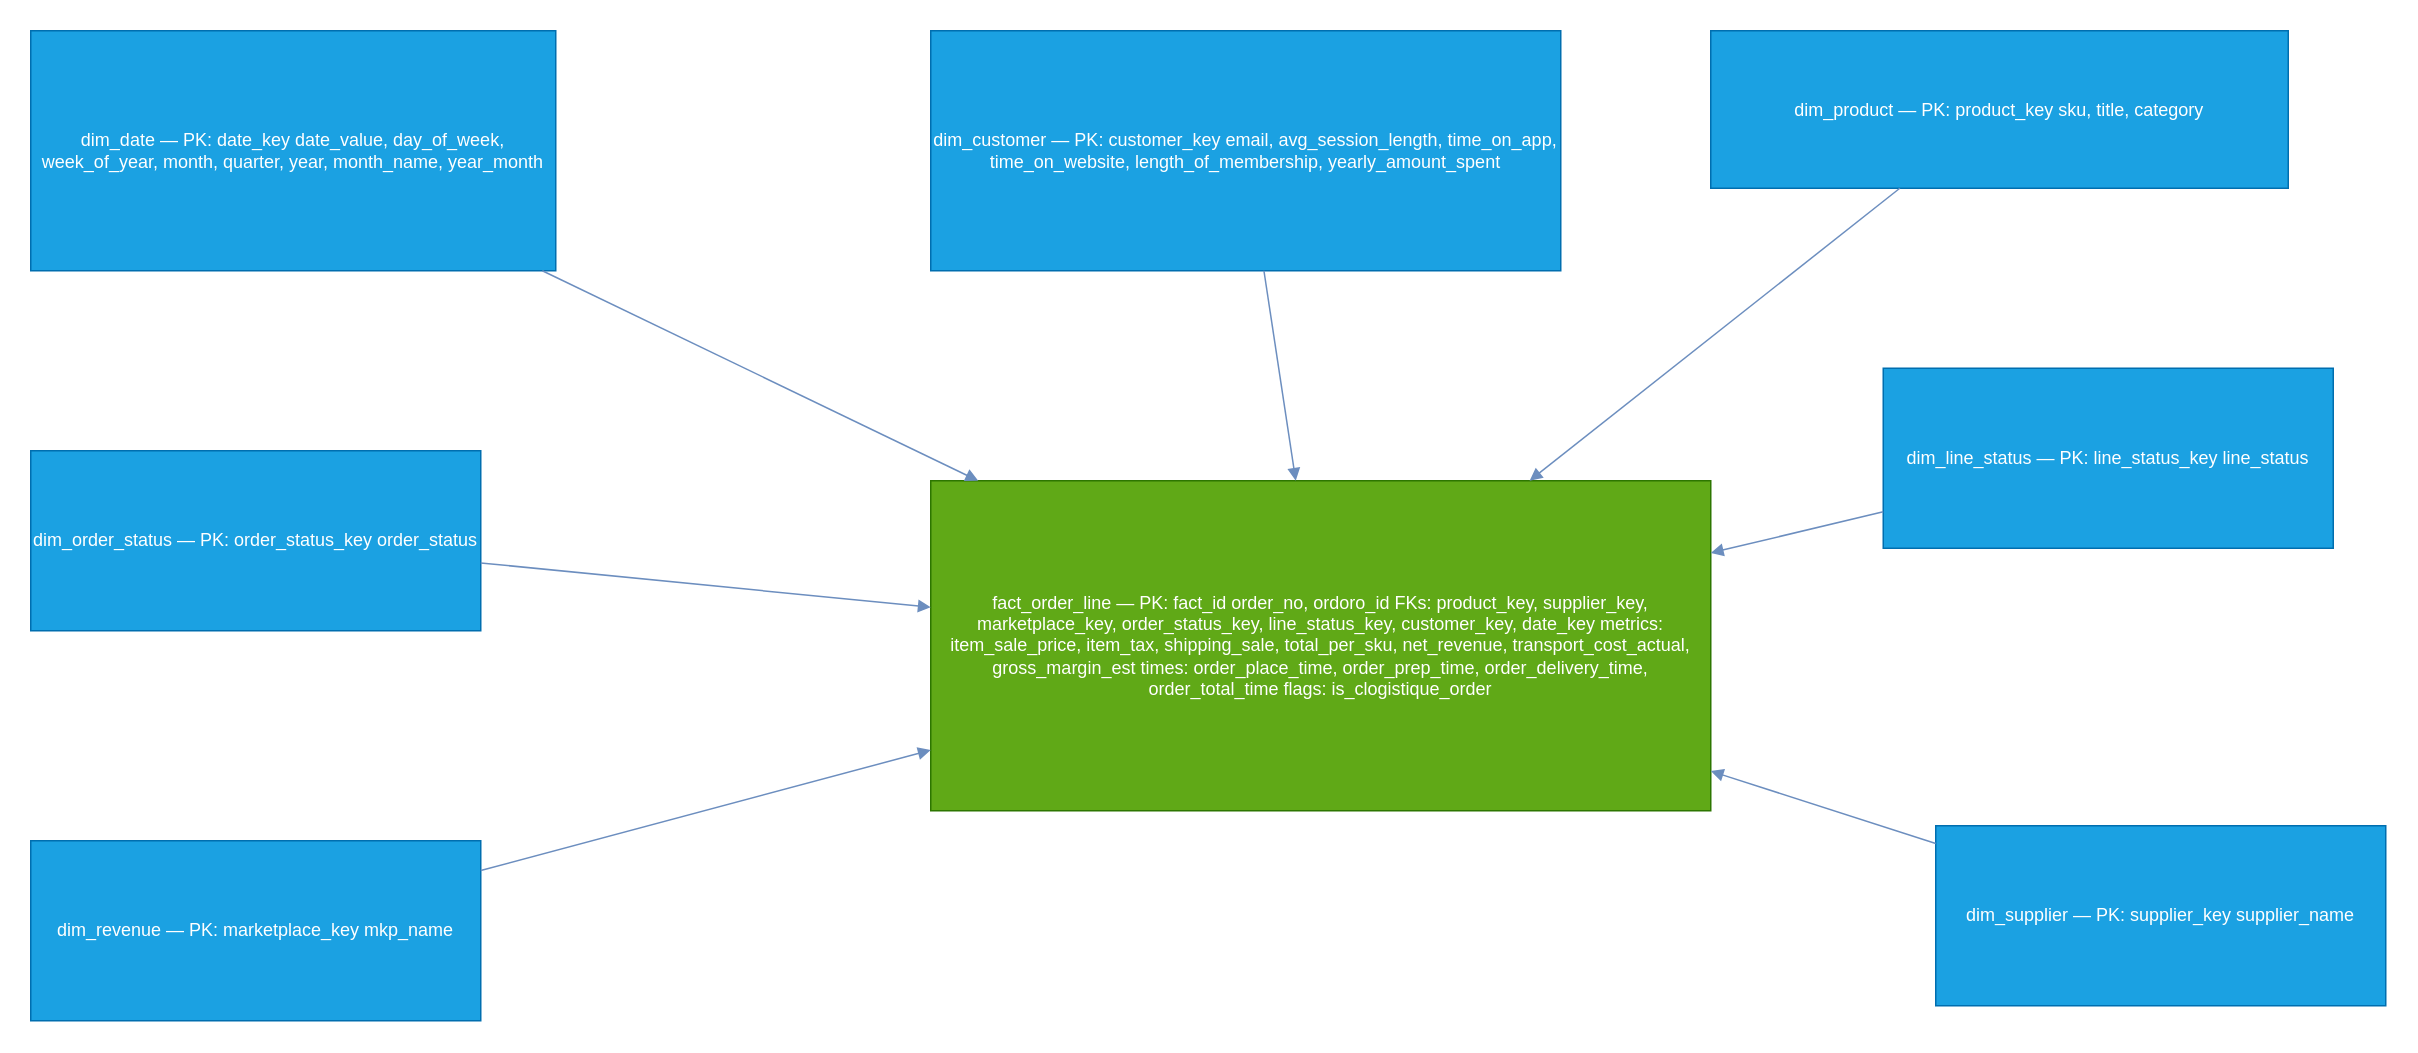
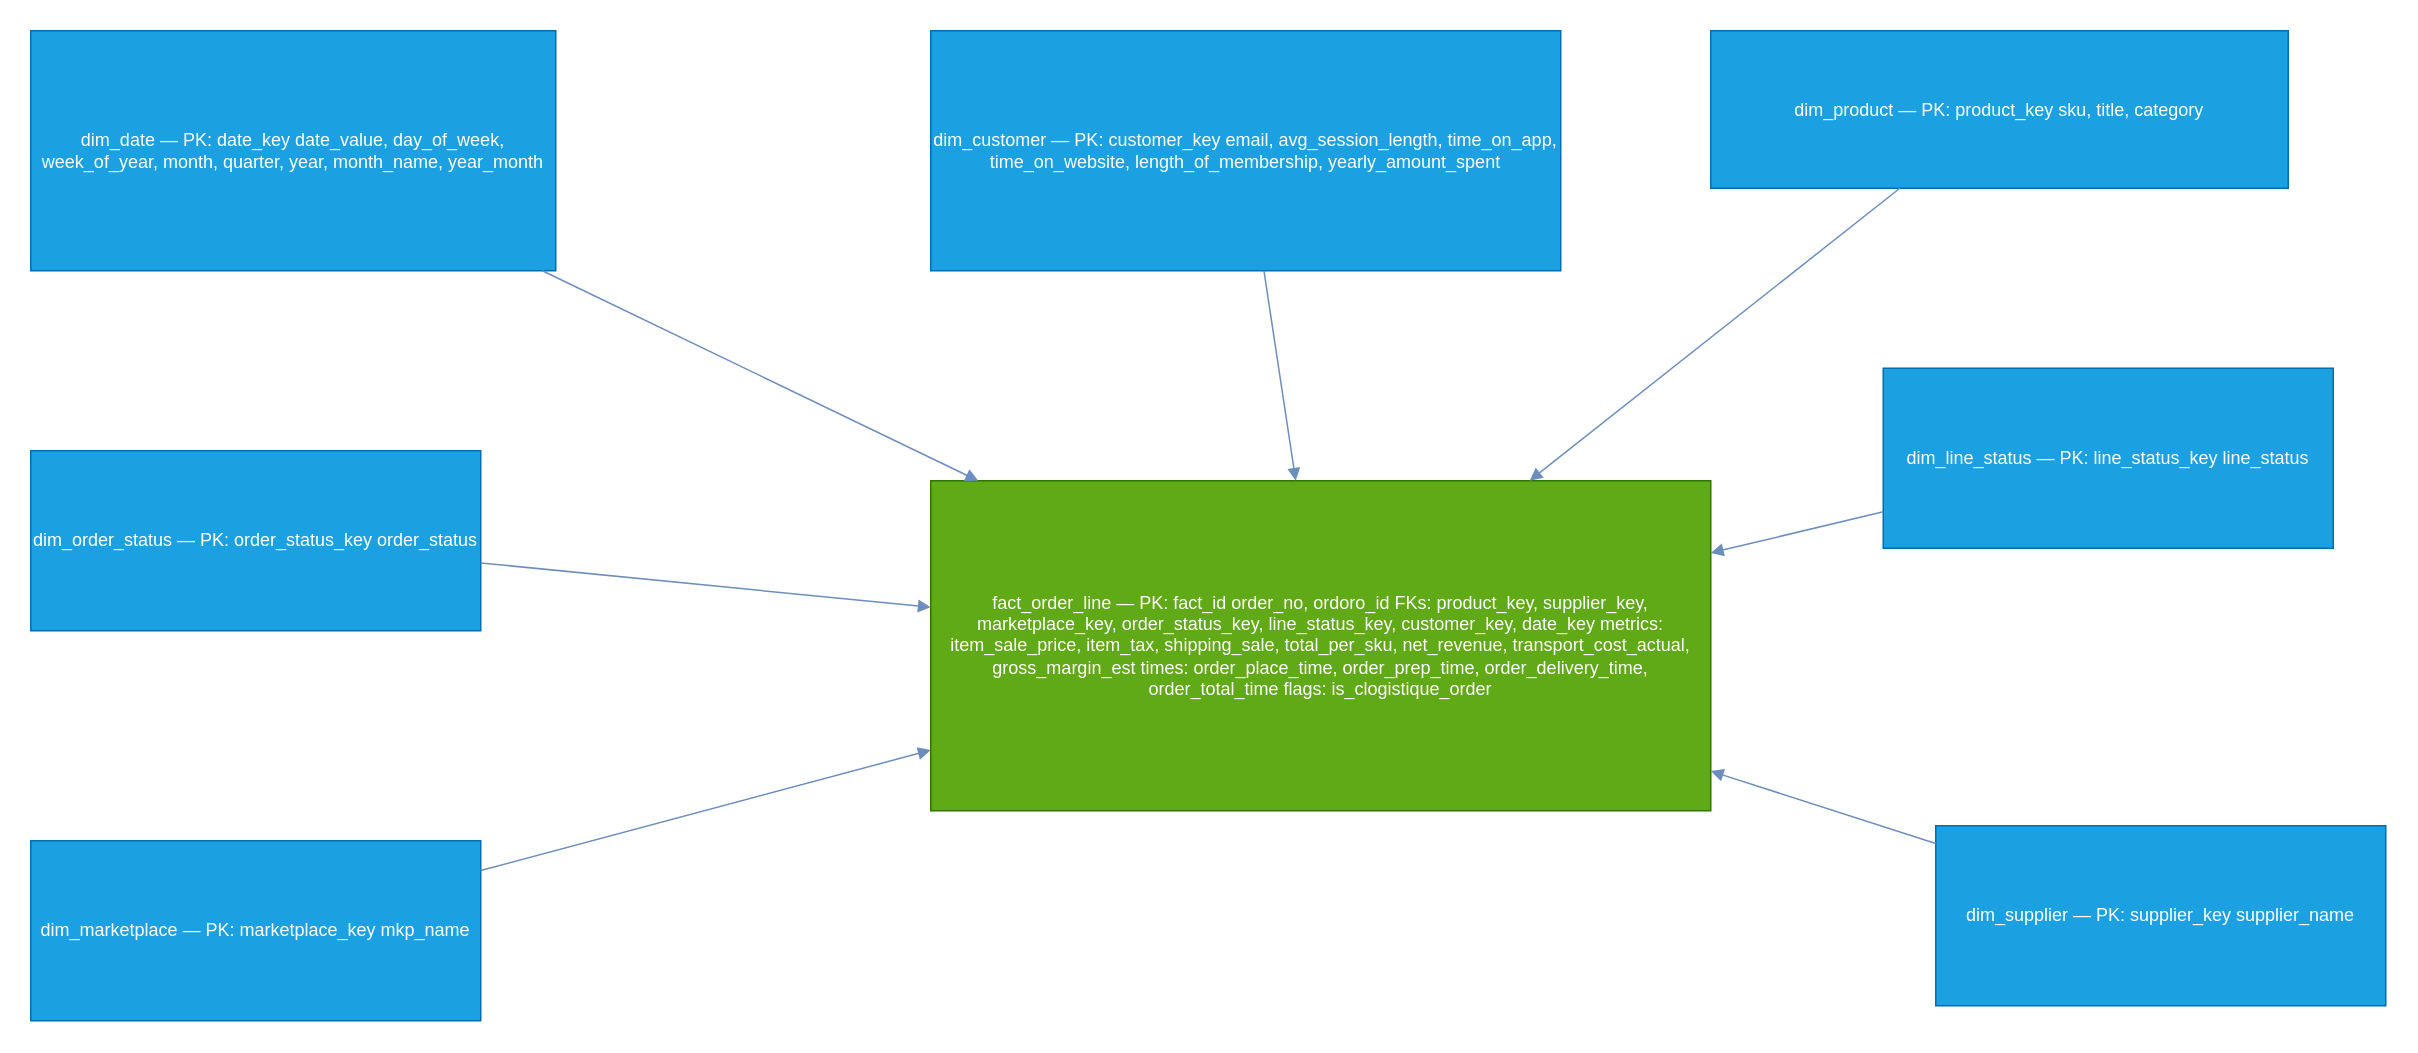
- <mxCell id="6" value="dim_revenue — PK: marketplace_key mkp_name" style="rounded=0;whiteSpace=wrap;html=1;fillColor=#1ba1e2;strokeColor=#006EAF;fontColor=#ffffff;" parent="1" vertex="1"><mxGeometry x="20" y="560" width="300" height="120" as="geometry" /></mxCell>
+ <mxCell id="6" value="dim_marketplace — PK: marketplace_key mkp_name" style="rounded=0;whiteSpace=wrap;html=1;fillColor=#1ba1e2;strokeColor=#006EAF;fontColor=#ffffff;" parent="1" vertex="1"><mxGeometry x="20" y="560" width="300" height="120" as="geometry" /></mxCell>
